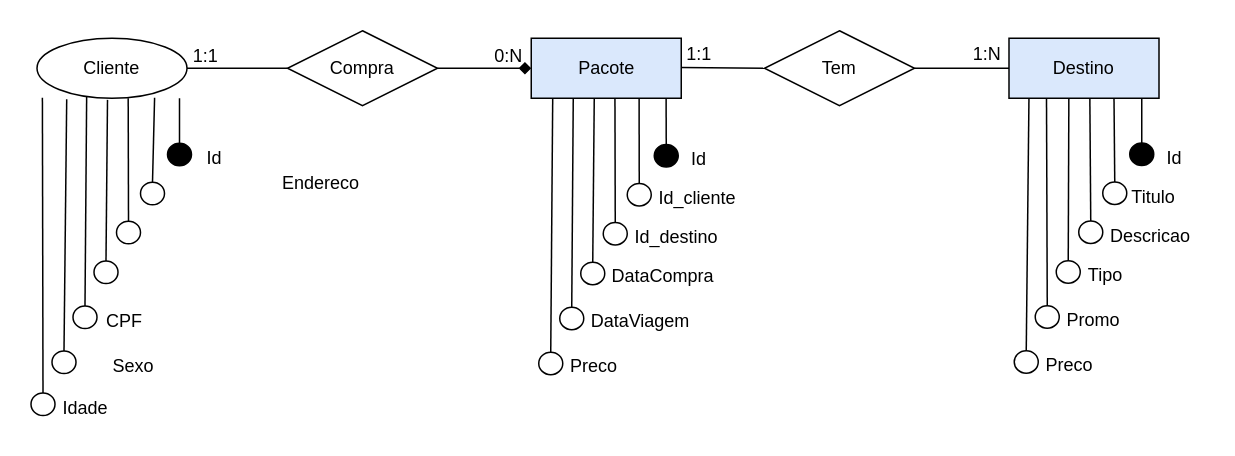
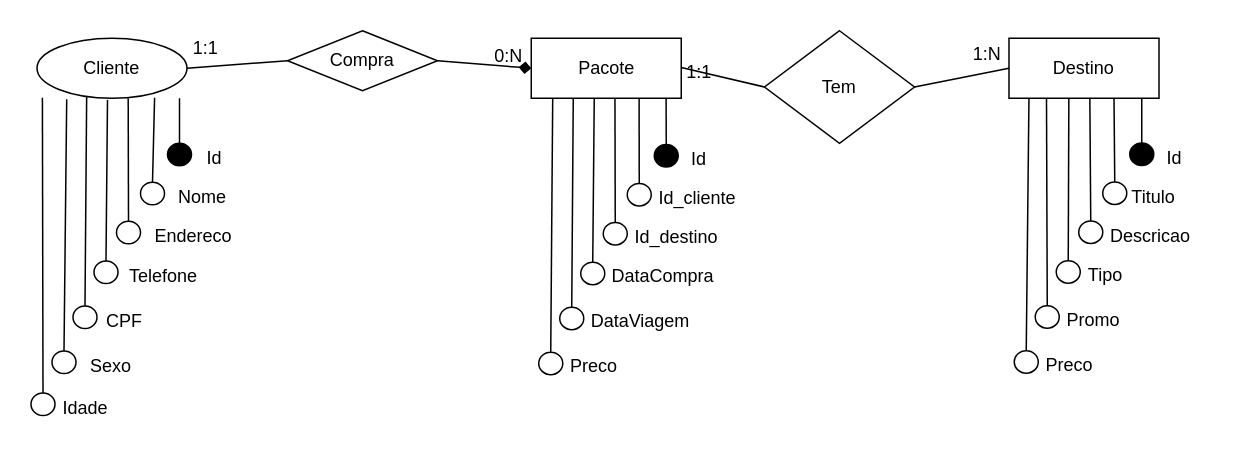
- <mxCell id="6" value="&lt;font style=&quot;vertical-align: inherit&quot;&gt;&lt;font style=&quot;vertical-align: inherit&quot;&gt;Compra&lt;/font&gt;&lt;/font&gt;" style="shape=rhombus;perimeter=rhombusPerimeter;whiteSpace=wrap;html=1;align=center;" parent="1" vertex="1"><mxGeometry x="191" y="20" width="100" height="50" as="geometry" /></mxCell>
+ <mxCell id="6" value="&lt;font style=&quot;vertical-align: inherit&quot;&gt;&lt;font style=&quot;vertical-align: inherit&quot;&gt;Compra&lt;/font&gt;&lt;/font&gt;" style="shape=rhombus;perimeter=rhombusPerimeter;whiteSpace=wrap;html=1;align=center;" parent="1" vertex="1"><mxGeometry x="191" y="20" width="100" height="40" as="geometry" /></mxCell>
- <mxCell id="4" value="&lt;font style=&quot;vertical-align: inherit&quot;&gt;&lt;font style=&quot;vertical-align: inherit&quot;&gt;&lt;font style=&quot;vertical-align: inherit&quot;&gt;&lt;font style=&quot;vertical-align: inherit&quot;&gt;Pacote&lt;/font&gt;&lt;/font&gt;&lt;/font&gt;&lt;/font&gt;" style="whiteSpace=wrap;html=1;align=center;fillColor=#dae8fc;" parent="1" vertex="1"><mxGeometry x="353.5" y="25" width="100" height="40" as="geometry" /></mxCell>
+ <mxCell id="4" value="&lt;font style=&quot;vertical-align: inherit&quot;&gt;&lt;font style=&quot;vertical-align: inherit&quot;&gt;&lt;font style=&quot;vertical-align: inherit&quot;&gt;&lt;font style=&quot;vertical-align: inherit&quot;&gt;Pacote&lt;/font&gt;&lt;/font&gt;&lt;/font&gt;&lt;/font&gt;" style="whiteSpace=wrap;html=1;align=center;" parent="1" vertex="1"><mxGeometry x="353.5" y="25" width="100" height="40" as="geometry" /></mxCell>
- <mxCell id="5" value="&lt;font style=&quot;vertical-align: inherit&quot;&gt;&lt;font style=&quot;vertical-align: inherit&quot;&gt;Tem&lt;br&gt;&lt;/font&gt;&lt;/font&gt;" style="shape=rhombus;perimeter=rhombusPerimeter;whiteSpace=wrap;html=1;align=center;" parent="1" vertex="1"><mxGeometry x="509" y="20" width="100" height="50" as="geometry" /></mxCell>
+ <mxCell id="5" value="&lt;font style=&quot;vertical-align: inherit&quot;&gt;&lt;font style=&quot;vertical-align: inherit&quot;&gt;Tem&lt;br&gt;&lt;/font&gt;&lt;/font&gt;" style="shape=rhombus;perimeter=rhombusPerimeter;whiteSpace=wrap;html=1;align=center;" parent="1" vertex="1"><mxGeometry x="509" y="20" width="100" height="75" as="geometry" /></mxCell>
- <mxCell id="2" value="&lt;font style=&quot;vertical-align: inherit&quot;&gt;&lt;font style=&quot;vertical-align: inherit&quot;&gt;Destino&lt;/font&gt;&lt;/font&gt;" style="whiteSpace=wrap;html=1;align=center;fillColor=#dae8fc;" parent="1" vertex="1"><mxGeometry x="672" y="25" width="100" height="40" as="geometry" /></mxCell>
+ <mxCell id="2" value="&lt;font style=&quot;vertical-align: inherit&quot;&gt;&lt;font style=&quot;vertical-align: inherit&quot;&gt;Destino&lt;/font&gt;&lt;/font&gt;" style="whiteSpace=wrap;html=1;align=center;" parent="1" vertex="1"><mxGeometry x="672" y="25" width="100" height="40" as="geometry" /></mxCell>
- <mxCell id="20" value="Endereco" style="text;html=1;align=center;verticalAlign=middle;resizable=0;points=[];autosize=1;strokeColor=none;fillColor=none;" vertex="1" parent="1"><mxGeometry x="178" y="112" width="70" height="20" as="geometry" /></mxCell>
+ <mxCell id="20" value="Endereco" style="text;html=1;align=center;verticalAlign=middle;resizable=0;points=[];autosize=1;strokeColor=none;fillColor=none;" vertex="1" parent="1"><mxGeometry x="93" y="147" width="70" height="20" as="geometry" /></mxCell>
+ <mxCell id="18" value="Nome" style="text;html=1;align=center;verticalAlign=middle;resizable=0;points=[];autosize=1;strokeColor=none;fillColor=none;" vertex="1" parent="1"><mxGeometry x="109" y="121" width="50" height="20" as="geometry" /></mxCell>
+ <mxCell id="22" value="Telefone" style="text;html=1;align=center;verticalAlign=middle;resizable=0;points=[];autosize=1;strokeColor=none;fillColor=none;" vertex="1" parent="1"><mxGeometry x="78" y="173.5" width="60" height="20" as="geometry" /></mxCell>
- <mxCell id="26" value="Sexo" style="text;html=1;align=center;verticalAlign=middle;resizable=0;points=[];autosize=1;strokeColor=none;fillColor=none;" vertex="1" parent="1"><mxGeometry x="68" y="233.5" width="40" height="20" as="geometry" /></mxCell>
+ <mxCell id="26" value="Sexo" style="text;html=1;align=center;verticalAlign=middle;resizable=0;points=[];autosize=1;strokeColor=none;fillColor=none;" vertex="1" parent="1"><mxGeometry x="53" y="233.5" width="40" height="20" as="geometry" /></mxCell>
